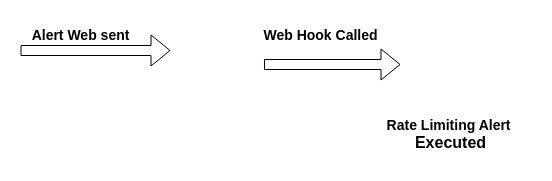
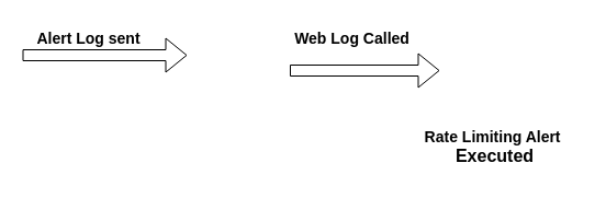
- <mxCell id="4" value="&lt;b&gt;&lt;font style=&quot;font-size: 14px;&quot;&gt;Alert Web sent&lt;/font&gt;&lt;/b&gt;" style="text;html=1;align=center;verticalAlign=middle;resizable=0;points=[];autosize=1;strokeColor=none;fillColor=none;" parent="1" vertex="1"><mxGeometry x="20" y="20" width="120" height="30" as="geometry" /></mxCell>
+ <mxCell id="4" value="&lt;b&gt;&lt;font style=&quot;font-size: 14px;&quot;&gt;Alert Log sent&lt;/font&gt;&lt;/b&gt;" style="text;html=1;align=center;verticalAlign=middle;resizable=0;points=[];autosize=1;strokeColor=none;fillColor=none;" parent="1" vertex="1"><mxGeometry x="20" y="20" width="120" height="30" as="geometry" /></mxCell>
- <mxCell id="6" value="&lt;b&gt;&lt;font style=&quot;font-size: 14px;&quot;&gt;Web Hook Called&lt;/font&gt;&lt;/b&gt;" style="text;html=1;align=center;verticalAlign=middle;resizable=0;points=[];autosize=1;strokeColor=none;fillColor=none;" parent="1" vertex="1"><mxGeometry x="250" y="20" width="140" height="30" as="geometry" /></mxCell>
+ <mxCell id="6" value="&lt;b&gt;&lt;font style=&quot;font-size: 14px;&quot;&gt;Web Log Called&lt;/font&gt;&lt;/b&gt;" style="text;html=1;align=center;verticalAlign=middle;resizable=0;points=[];autosize=1;strokeColor=none;fillColor=none;" parent="1" vertex="1"><mxGeometry x="250" y="20" width="140" height="30" as="geometry" /></mxCell>
